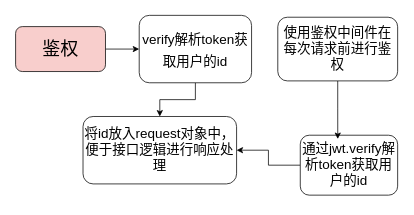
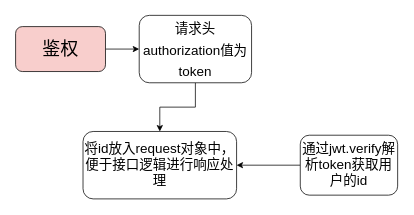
- <mxCell id="5" value="&lt;font style=&quot;font-size: 18px;&quot;&gt;verify解析token获取用户的id&lt;/font&gt;" style="rounded=1;whiteSpace=wrap;html=1;fontSize=24;" vertex="1" parent="1"><mxGeometry x="185" y="20" width="150" height="90" as="geometry" /></mxCell>
+ <mxCell id="5" value="&lt;font style=&quot;font-size: 18px;&quot;&gt;请求头authorization值为token&lt;/font&gt;" style="rounded=1;whiteSpace=wrap;html=1;fontSize=24;" vertex="1" parent="1"><mxGeometry x="185" y="20" width="150" height="90" as="geometry" /></mxCell>
- <mxCell id="9" value="使用鉴权中间件在每次请求前进行鉴权" style="rounded=1;whiteSpace=wrap;html=1;fontSize=18;" vertex="1" parent="1"><mxGeometry x="370" y="22.5" width="160" height="85" as="geometry" /></mxCell>
- <mxCell id="8" style="edgeStyle=orthogonalEdgeStyle;rounded=0;orthogonalLoop=1;jettySize=auto;html=1;entryX=0.385;entryY=0.063;entryDx=0;entryDy=0;entryPerimeter=0;fontSize=18;" edge="1" parent="1" source="9" target="7"><mxGeometry relative="1" as="geometry" /></mxCell>
- <mxCell id="10" value="将id放入request对象中，便于接口逻辑进行响应处理" style="rounded=1;whiteSpace=wrap;html=1;fontSize=18;" vertex="1" parent="1"><mxGeometry x="110" y="155" width="205" height="90" as="geometry" /></mxCell>
+ <mxCell id="10" value="将id放入request对象中，便于接口逻辑进行响应处理" style="rounded=1;whiteSpace=wrap;html=1;fontSize=18;" vertex="1" parent="1"><mxGeometry x="110" y="175" width="205" height="90" as="geometry" /></mxCell>
